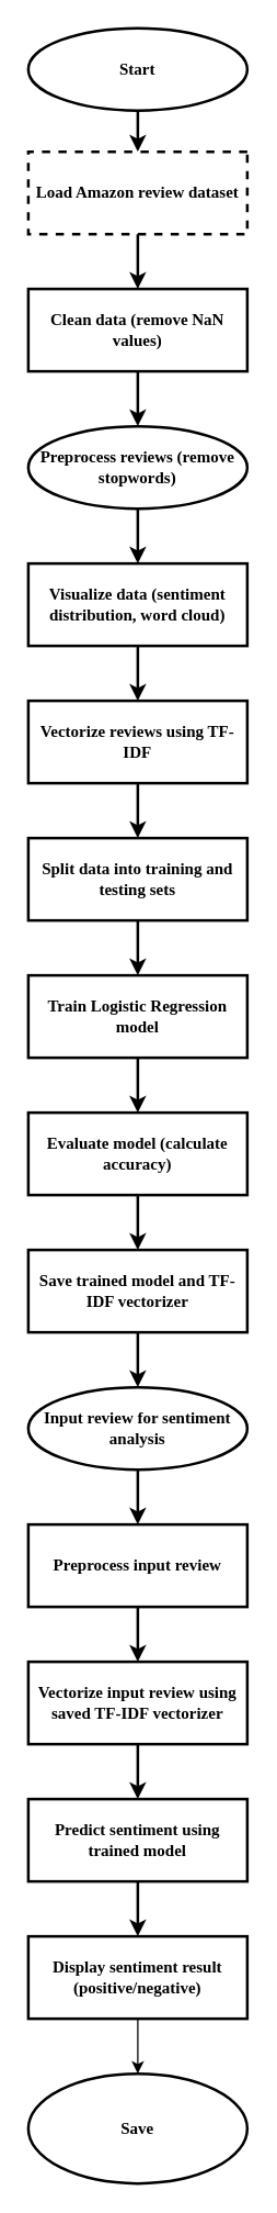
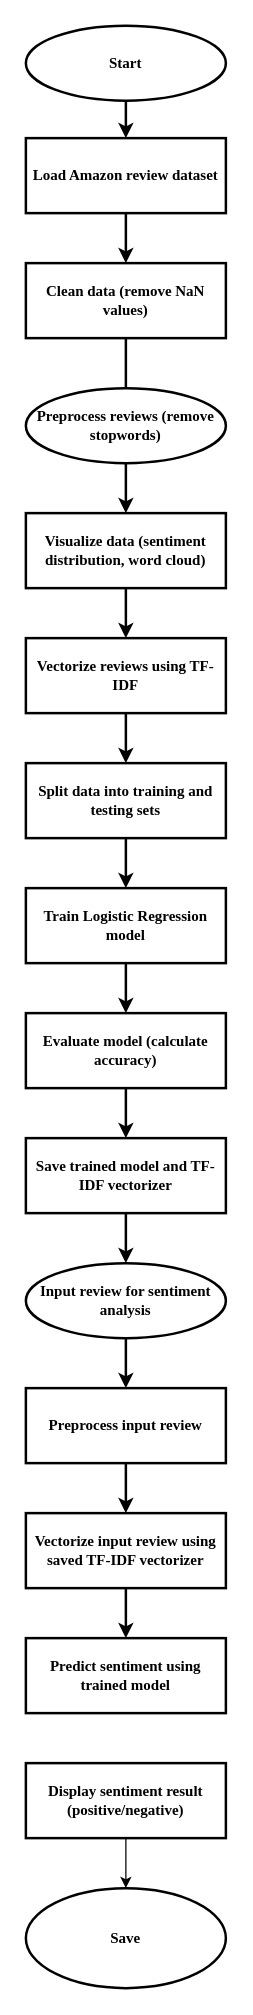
- <mxCell id="5" value="Load Amazon review dataset" style="rounded=0;whiteSpace=wrap;html=1;strokeWidth=2;fontFamily=Times New Roman;fontStyle=1;flipV=0;flipH=1;textShadow=0;dashed=1;" parent="1" vertex="1"><mxGeometry x="20" y="110" width="160" height="60" as="geometry" /></mxCell>
+ <mxCell id="5" value="Load Amazon review dataset" style="rounded=0;whiteSpace=wrap;html=1;strokeWidth=2;fontFamily=Times New Roman;fontStyle=1;flipV=0;flipH=1;textShadow=0;" parent="1" vertex="1"><mxGeometry x="20" y="110" width="160" height="60" as="geometry" /></mxCell>
- <mxCell id="6" value="" style="edgeStyle=orthogonalEdgeStyle;rounded=0;orthogonalLoop=1;jettySize=auto;html=1;strokeWidth=2;fontFamily=Times New Roman;fontStyle=1;textShadow=0;" parent="1" source="7" target="9" edge="1"><mxGeometry relative="1" as="geometry" /></mxCell>
+ <mxCell id="6" value="" style="edgeStyle=orthogonalEdgeStyle;rounded=0;orthogonalLoop=1;jettySize=auto;html=1;strokeWidth=2;fontFamily=Times New Roman;fontStyle=1;textShadow=0;endArrow=none;" parent="1" source="7" target="9" edge="1"><mxGeometry relative="1" as="geometry" /></mxCell>
- <mxCell id="28" value="" style="edgeStyle=orthogonalEdgeStyle;rounded=0;orthogonalLoop=1;jettySize=auto;html=1;strokeWidth=2;fontFamily=Times New Roman;fontStyle=1;textShadow=0;" parent="1" source="29" target="31" edge="1"><mxGeometry relative="1" as="geometry" /></mxCell>
